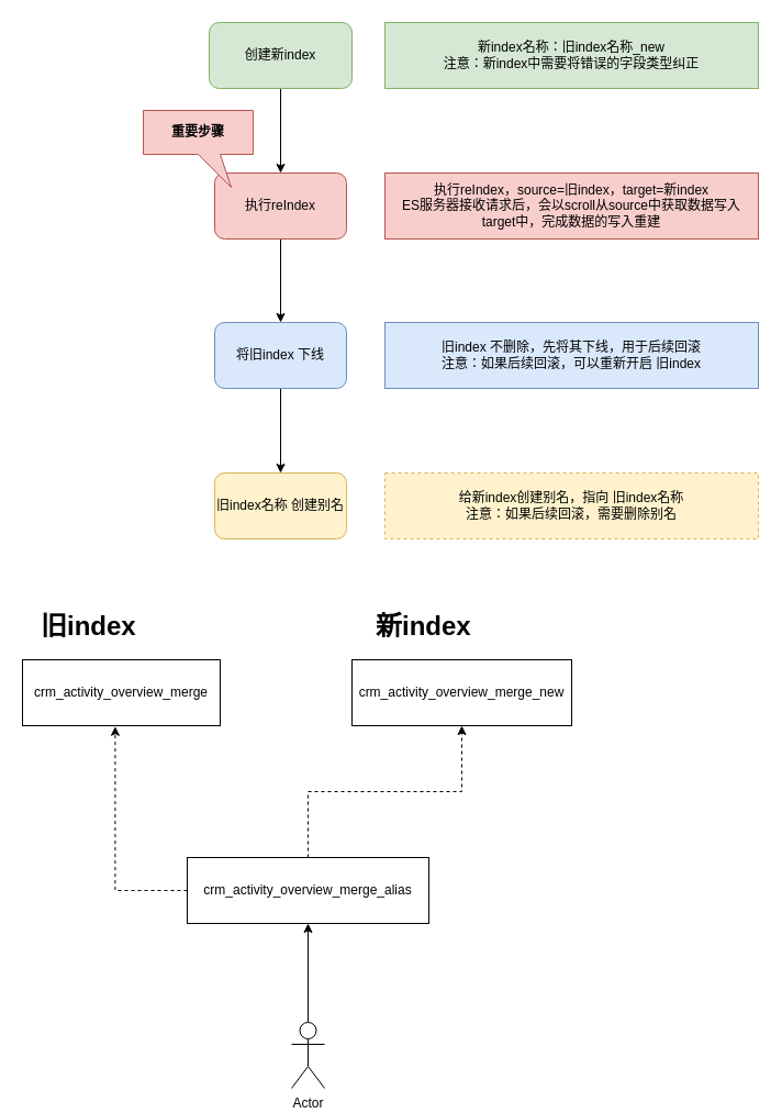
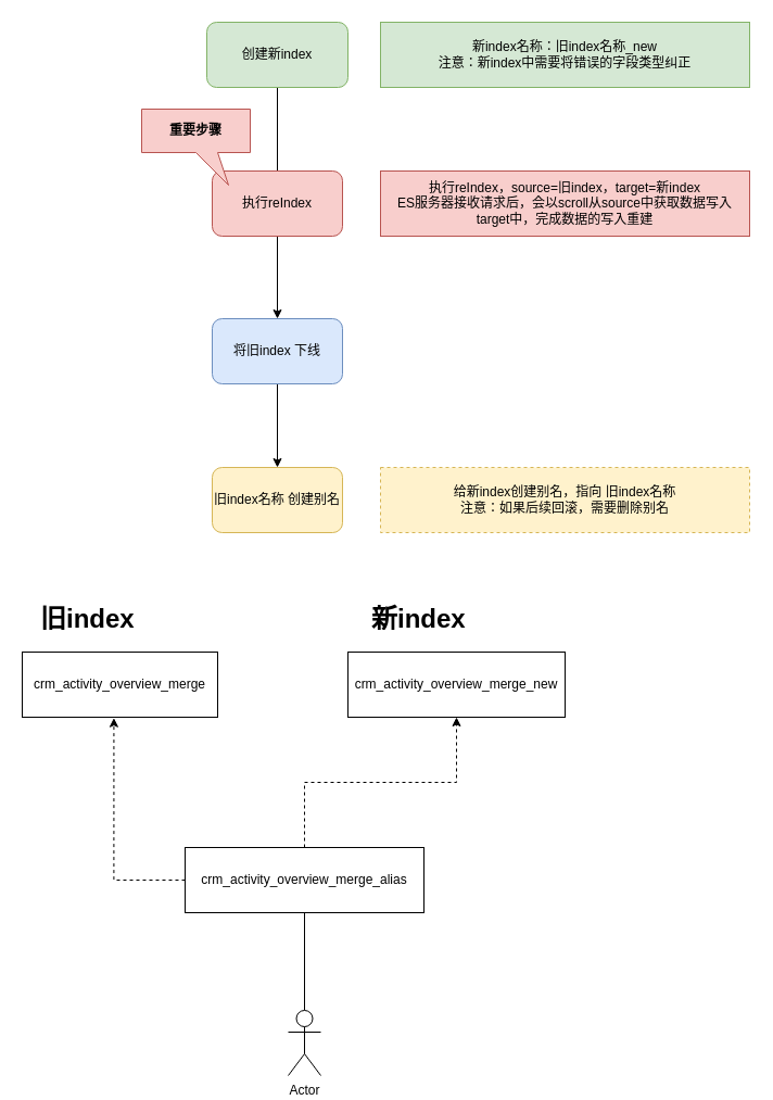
- <mxCell id="2" value="" style="edgeStyle=orthogonalEdgeStyle;rounded=0;orthogonalLoop=1;jettySize=auto;html=1;" edge="1" parent="1" source="3" target="5"><mxGeometry relative="1" as="geometry" /></mxCell>
+ <mxCell id="2" value="" style="edgeStyle=orthogonalEdgeStyle;rounded=0;orthogonalLoop=1;jettySize=auto;html=1;endArrow=none;" edge="1" parent="1" source="3" target="5"><mxGeometry relative="1" as="geometry" /></mxCell>
- <mxCell id="11" value="旧index 不删除，先将其下线，用于后续回滚&lt;br&gt;注意：如果后续回滚，可以重新开启 旧index" style="rounded=0;whiteSpace=wrap;html=1;fillColor=#dae8fc;strokeColor=#6c8ebf;" vertex="1" parent="1"><mxGeometry x="350" y="293" width="340" height="60" as="geometry" /></mxCell>
- <mxCell id="20" style="edgeStyle=orthogonalEdgeStyle;rounded=0;orthogonalLoop=1;jettySize=auto;html=1;entryX=0.5;entryY=1;entryDx=0;entryDy=0;" edge="1" parent="1" source="21" target="15"><mxGeometry relative="1" as="geometry" /></mxCell>
+ <mxCell id="20" style="edgeStyle=orthogonalEdgeStyle;rounded=0;orthogonalLoop=1;jettySize=auto;html=1;entryX=0.5;entryY=1;entryDx=0;entryDy=0;endArrow=none;" edge="1" parent="1" source="21" target="15"><mxGeometry relative="1" as="geometry" /></mxCell>
